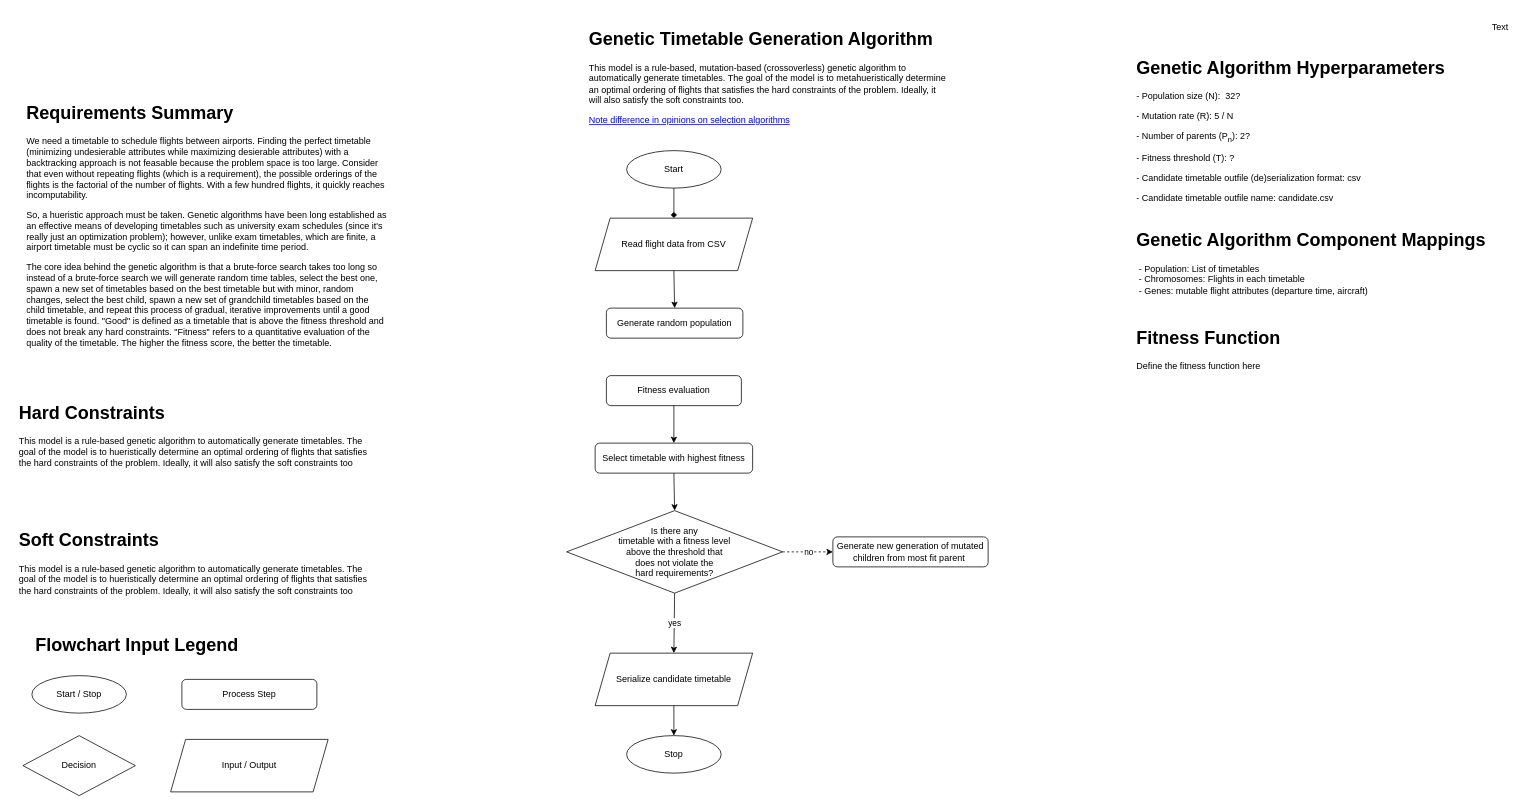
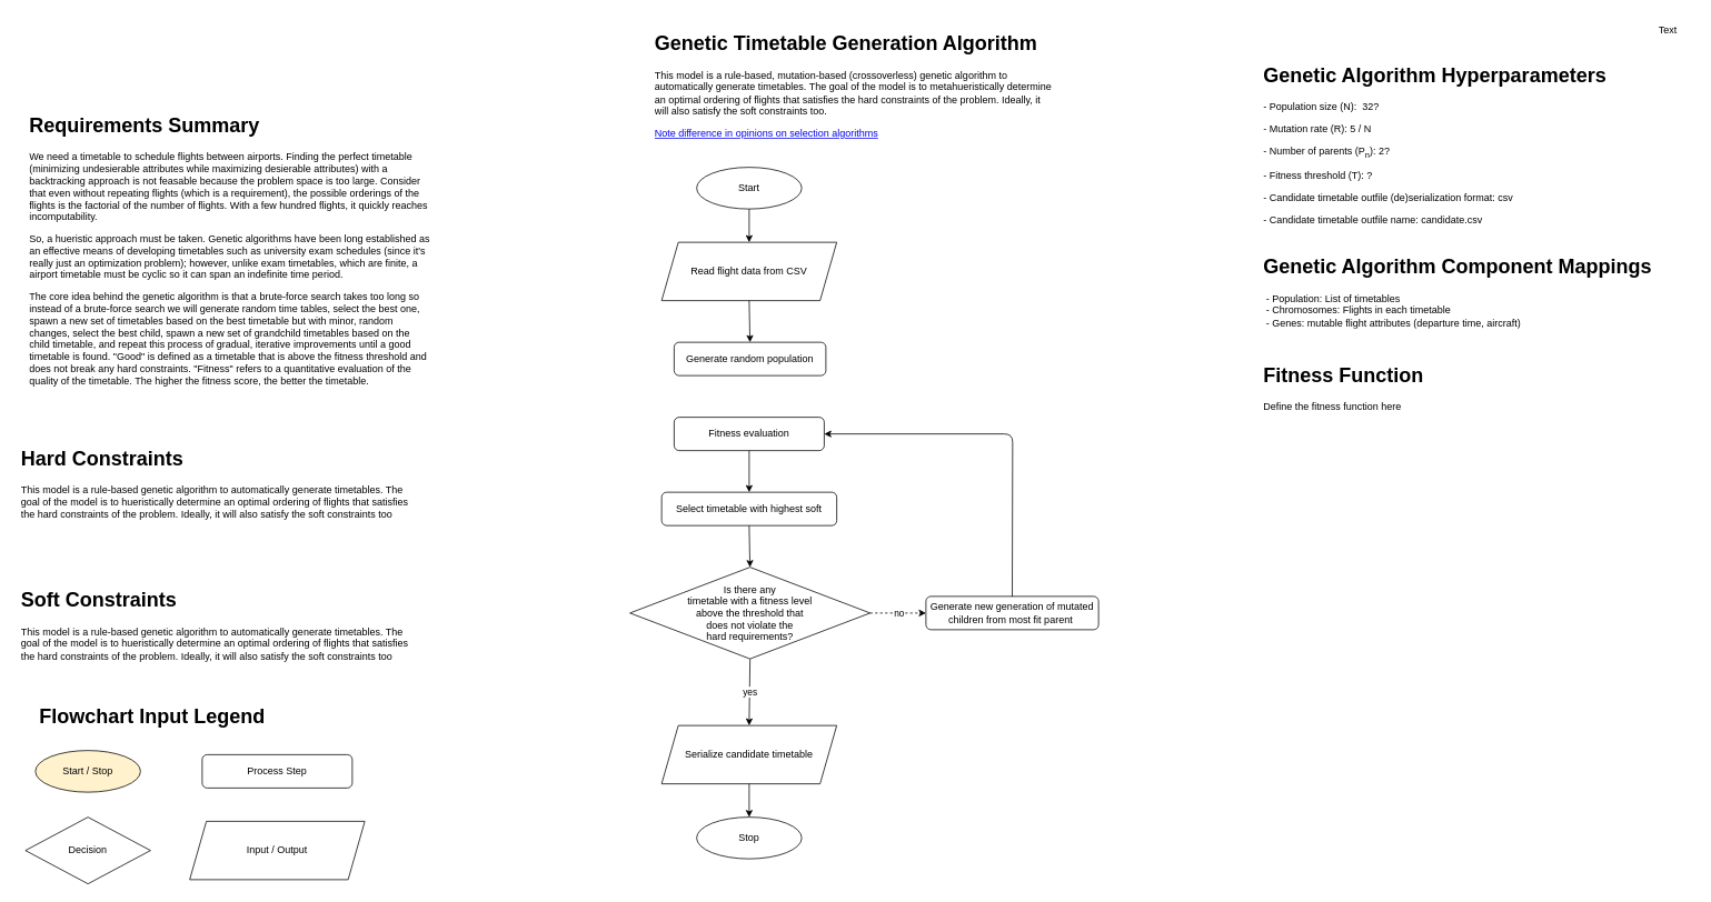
- <mxCell id="8" value="" style="endArrow=diamond;html=1;exitX=0.5;exitY=1;exitDx=0;exitDy=0;entryX=0.5;entryY=0;entryDx=0;entryDy=0;" parent="1" source="6" target="28" edge="1"><mxGeometry width="50" height="50" relative="1" as="geometry"><mxPoint x="873" y="520" as="sourcePoint" /><mxPoint x="1070" y="270" as="targetPoint" /></mxGeometry></mxCell>
+ <mxCell id="8" value="" style="endArrow=classic;html=1;exitX=0.5;exitY=1;exitDx=0;exitDy=0;entryX=0.5;entryY=0;entryDx=0;entryDy=0;" parent="1" source="6" target="28" edge="1"><mxGeometry width="50" height="50" relative="1" as="geometry"><mxPoint x="873" y="520" as="sourcePoint" /><mxPoint x="1070" y="270" as="targetPoint" /></mxGeometry></mxCell>
+ <mxCell id="26" value="" style="endArrow=classic;html=1;exitX=0.5;exitY=0;exitDx=0;exitDy=0;entryX=1;entryY=0.5;entryDx=0;entryDy=0;" parent="1" source="25" target="9" edge="1"><mxGeometry width="50" height="50" relative="1" as="geometry"><mxPoint x="1148" y="575" as="sourcePoint" /><mxPoint x="1168" y="520" as="targetPoint" /><Array as="points"><mxPoint x="1214" y="520" /></Array></mxGeometry></mxCell>
- <mxCell id="22" value="Select timetable with highest fitness" style="rounded=1;whiteSpace=wrap;html=1;" parent="1" vertex="1"><mxGeometry x="793" y="590" width="210" height="40" as="geometry" /></mxCell>
+ <mxCell id="22" value="Select timetable with highest soft" style="rounded=1;whiteSpace=wrap;html=1;" parent="1" vertex="1"><mxGeometry x="793" y="590" width="210" height="40" as="geometry" /></mxCell>
- <mxCell id="18" value="Start / Stop" style="ellipse;whiteSpace=wrap;html=1;" parent="1" vertex="1"><mxGeometry x="42" y="900" width="126" height="50" as="geometry" /></mxCell>
+ <mxCell id="18" value="Start / Stop" style="ellipse;whiteSpace=wrap;html=1;fillColor=#fff2cc;" parent="1" vertex="1"><mxGeometry x="42" y="900" width="126" height="50" as="geometry" /></mxCell>
